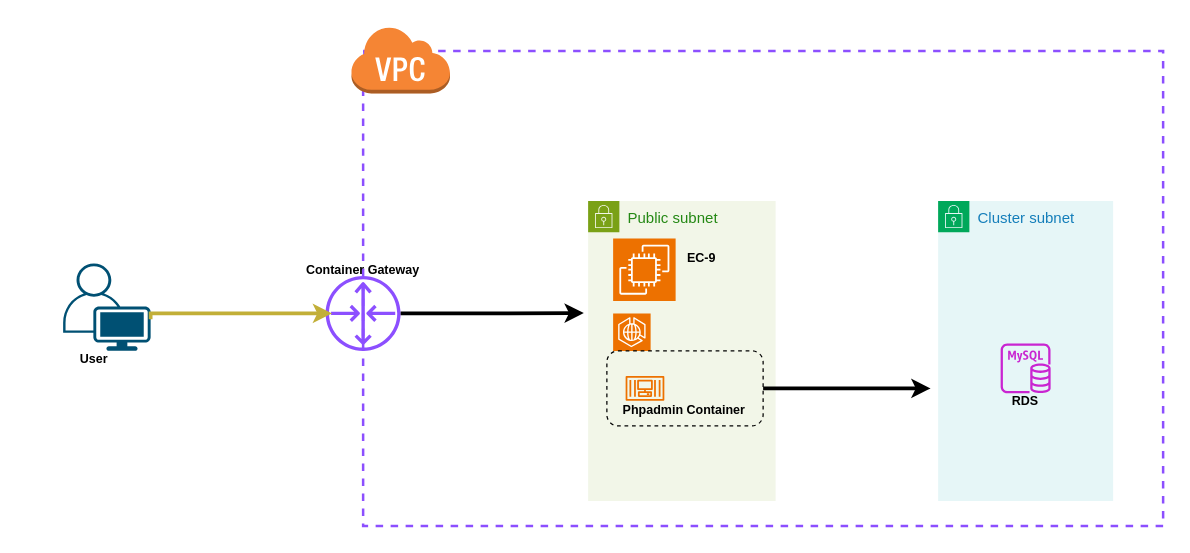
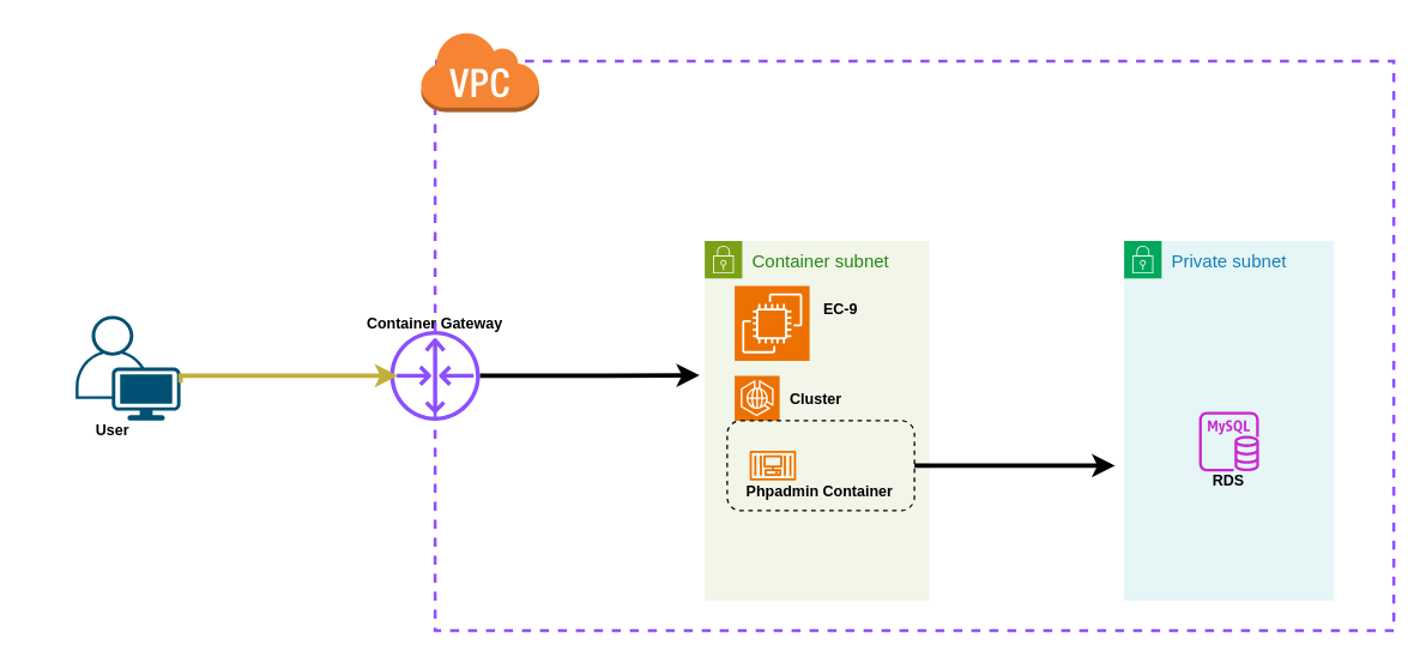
- <mxCell id="4" value="Public subnet" style="points=[[0,0],[0.25,0],[0.5,0],[0.75,0],[1,0],[1,0.25],[1,0.5],[1,0.75],[1,1],[0.75,1],[0.5,1],[0.25,1],[0,1],[0,0.75],[0,0.5],[0,0.25]];outlineConnect=0;gradientColor=none;html=1;whiteSpace=wrap;fontSize=12;fontStyle=0;container=1;pointerEvents=0;collapsible=0;recursiveResize=0;shape=mxgraph.aws4.group;grIcon=mxgraph.aws4.group_security_group;grStroke=0;strokeColor=#7AA116;fillColor=#F2F6E8;verticalAlign=top;align=left;spacingLeft=30;fontColor=#248814;dashed=1;" vertex="1" parent="2"><mxGeometry x="180" y="120" width="150" height="240" as="geometry" /></mxCell>
+ <mxCell id="4" value="Container subnet" style="points=[[0,0],[0.25,0],[0.5,0],[0.75,0],[1,0],[1,0.25],[1,0.5],[1,0.75],[1,1],[0.75,1],[0.5,1],[0.25,1],[0,1],[0,0.75],[0,0.5],[0,0.25]];outlineConnect=0;gradientColor=none;html=1;whiteSpace=wrap;fontSize=12;fontStyle=0;container=1;pointerEvents=0;collapsible=0;recursiveResize=0;shape=mxgraph.aws4.group;grIcon=mxgraph.aws4.group_security_group;grStroke=0;strokeColor=#7AA116;fillColor=#F2F6E8;verticalAlign=top;align=left;spacingLeft=30;fontColor=#248814;dashed=1;" vertex="1" parent="2"><mxGeometry x="180" y="120" width="150" height="240" as="geometry" /></mxCell>
- <mxCell id="12" value="Cluster subnet" style="points=[[0,0],[0.25,0],[0.5,0],[0.75,0],[1,0],[1,0.25],[1,0.5],[1,0.75],[1,1],[0.75,1],[0.5,1],[0.25,1],[0,1],[0,0.75],[0,0.5],[0,0.25]];outlineConnect=0;gradientColor=none;html=1;whiteSpace=wrap;fontSize=12;fontStyle=0;container=1;pointerEvents=0;collapsible=0;recursiveResize=0;shape=mxgraph.aws4.group;grIcon=mxgraph.aws4.group_security_group;grStroke=0;strokeColor=#00a85a;fillColor=#E6F6F7;verticalAlign=top;align=left;spacingLeft=30;fontColor=#147EBA;dashed=1;strokeWidth=10;perimeterSpacing=5;" vertex="1" parent="2"><mxGeometry x="460" y="120" width="140" height="240" as="geometry" /></mxCell>
+ <mxCell id="12" value="Private subnet" style="points=[[0,0],[0.25,0],[0.5,0],[0.75,0],[1,0],[1,0.25],[1,0.5],[1,0.75],[1,1],[0.75,1],[0.5,1],[0.25,1],[0,1],[0,0.75],[0,0.5],[0,0.25]];outlineConnect=0;gradientColor=none;html=1;whiteSpace=wrap;fontSize=12;fontStyle=0;container=1;pointerEvents=0;collapsible=0;recursiveResize=0;shape=mxgraph.aws4.group;grIcon=mxgraph.aws4.group_security_group;grStroke=0;strokeColor=#00a85a;fillColor=#E6F6F7;verticalAlign=top;align=left;spacingLeft=30;fontColor=#147EBA;dashed=1;strokeWidth=10;perimeterSpacing=5;" vertex="1" parent="2"><mxGeometry x="460" y="120" width="140" height="240" as="geometry" /></mxCell>
+ <mxCell id="10" value="&lt;b&gt;&lt;font style=&quot;font-size: 10px;&quot;&gt;Cluster&lt;/font&gt;&lt;/b&gt;" style="text;strokeColor=none;align=center;fillColor=none;html=1;verticalAlign=middle;whiteSpace=wrap;rounded=0;" vertex="1" parent="4"><mxGeometry x="55.48" y="90" width="39.03" height="30" as="geometry" /></mxCell>
